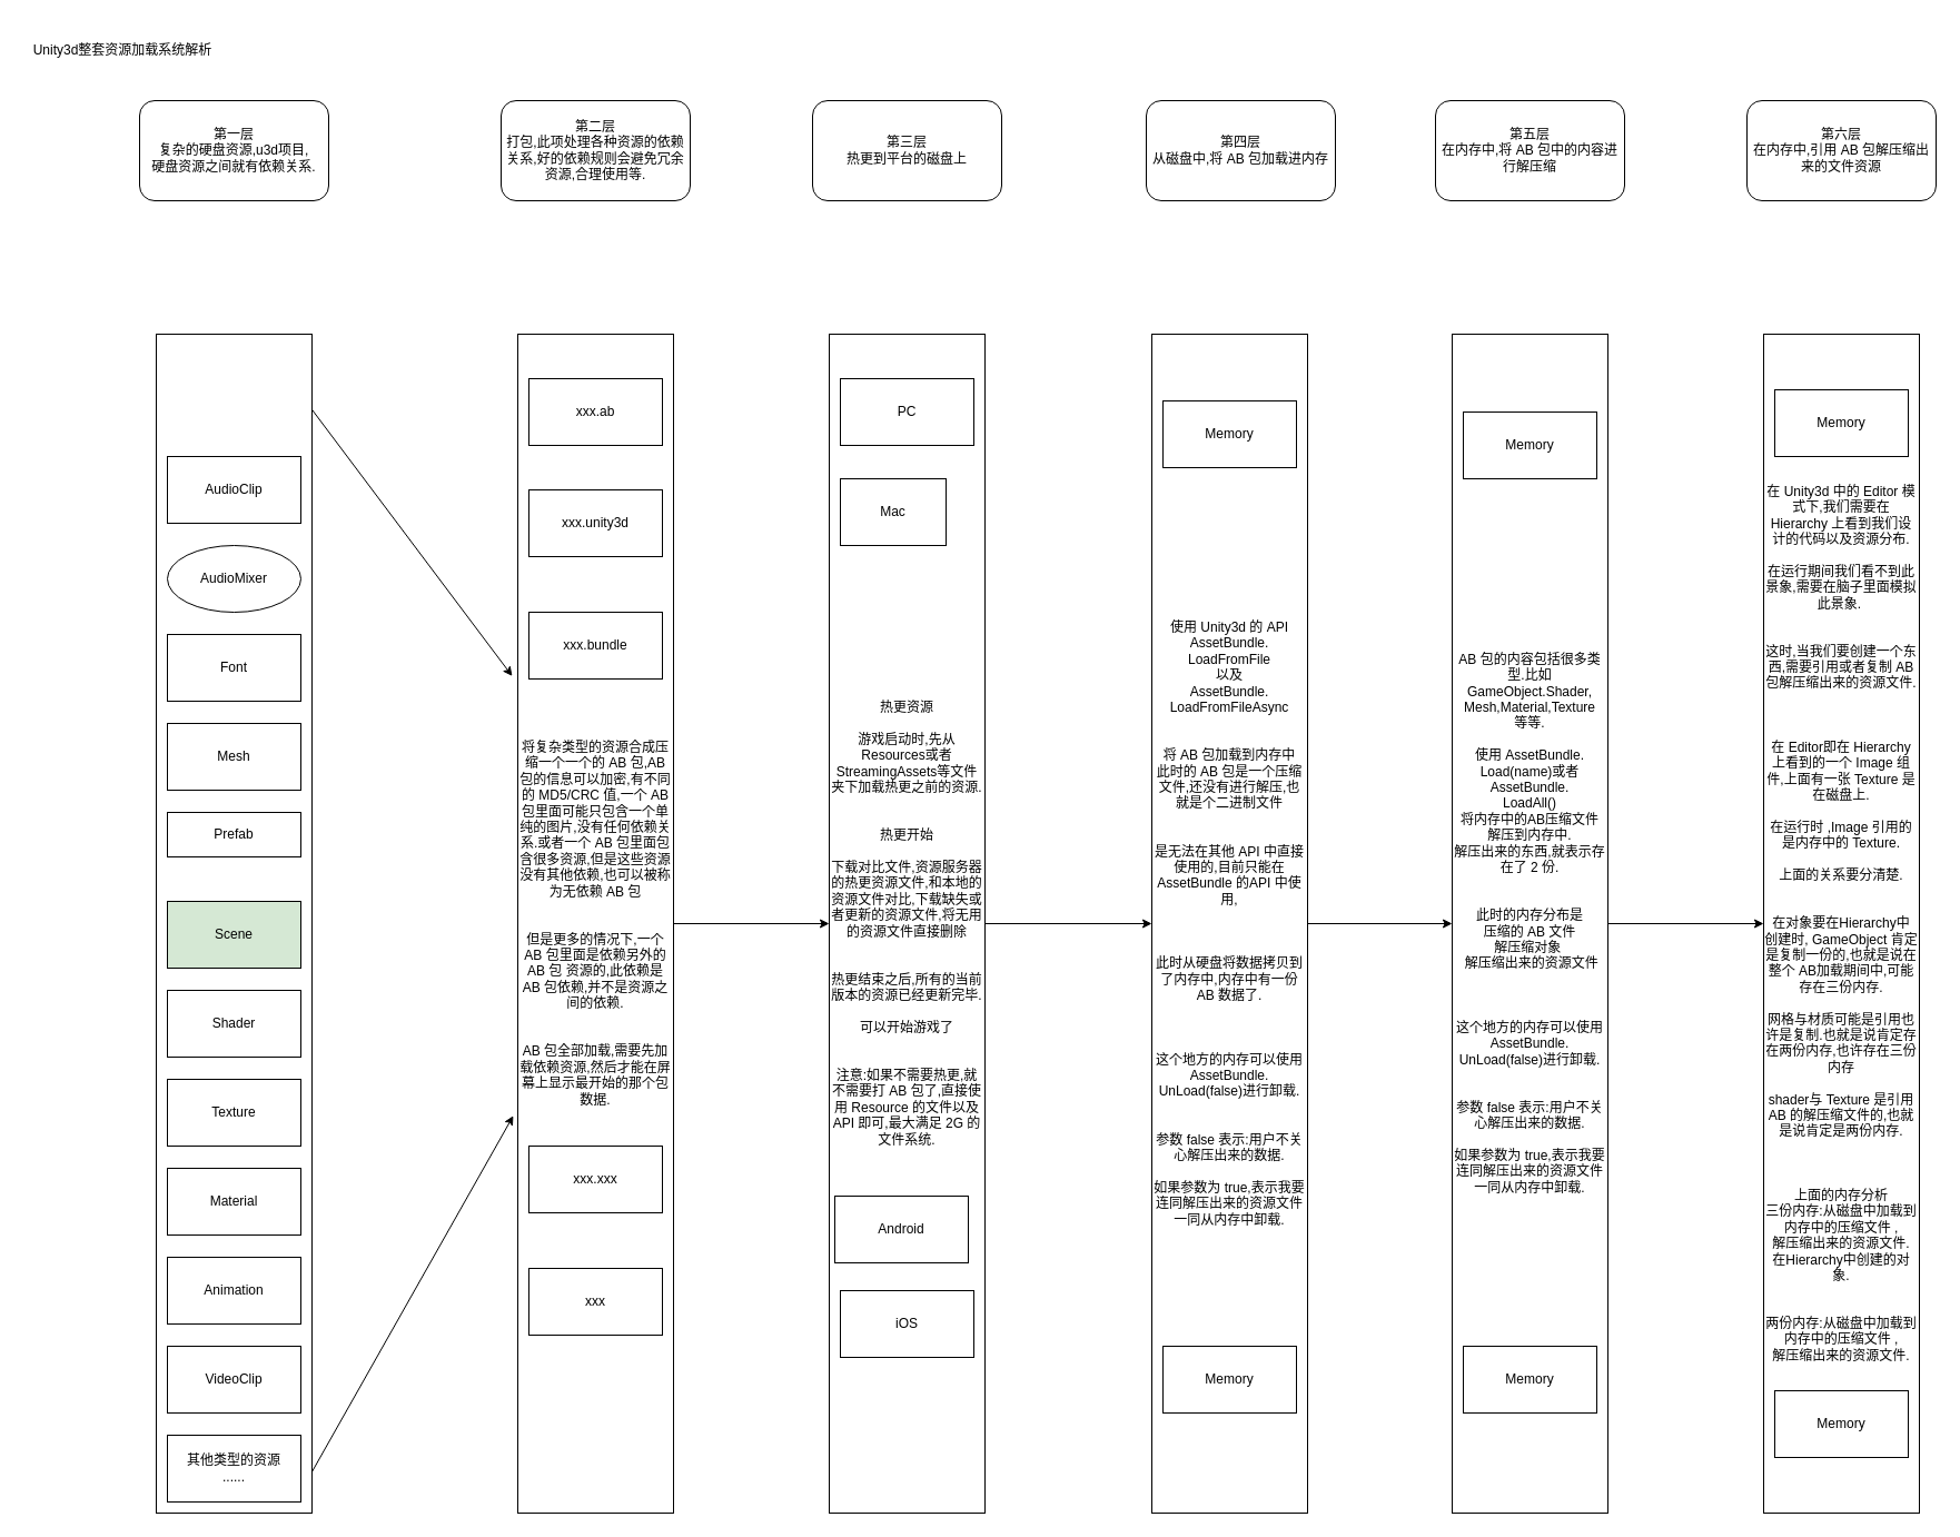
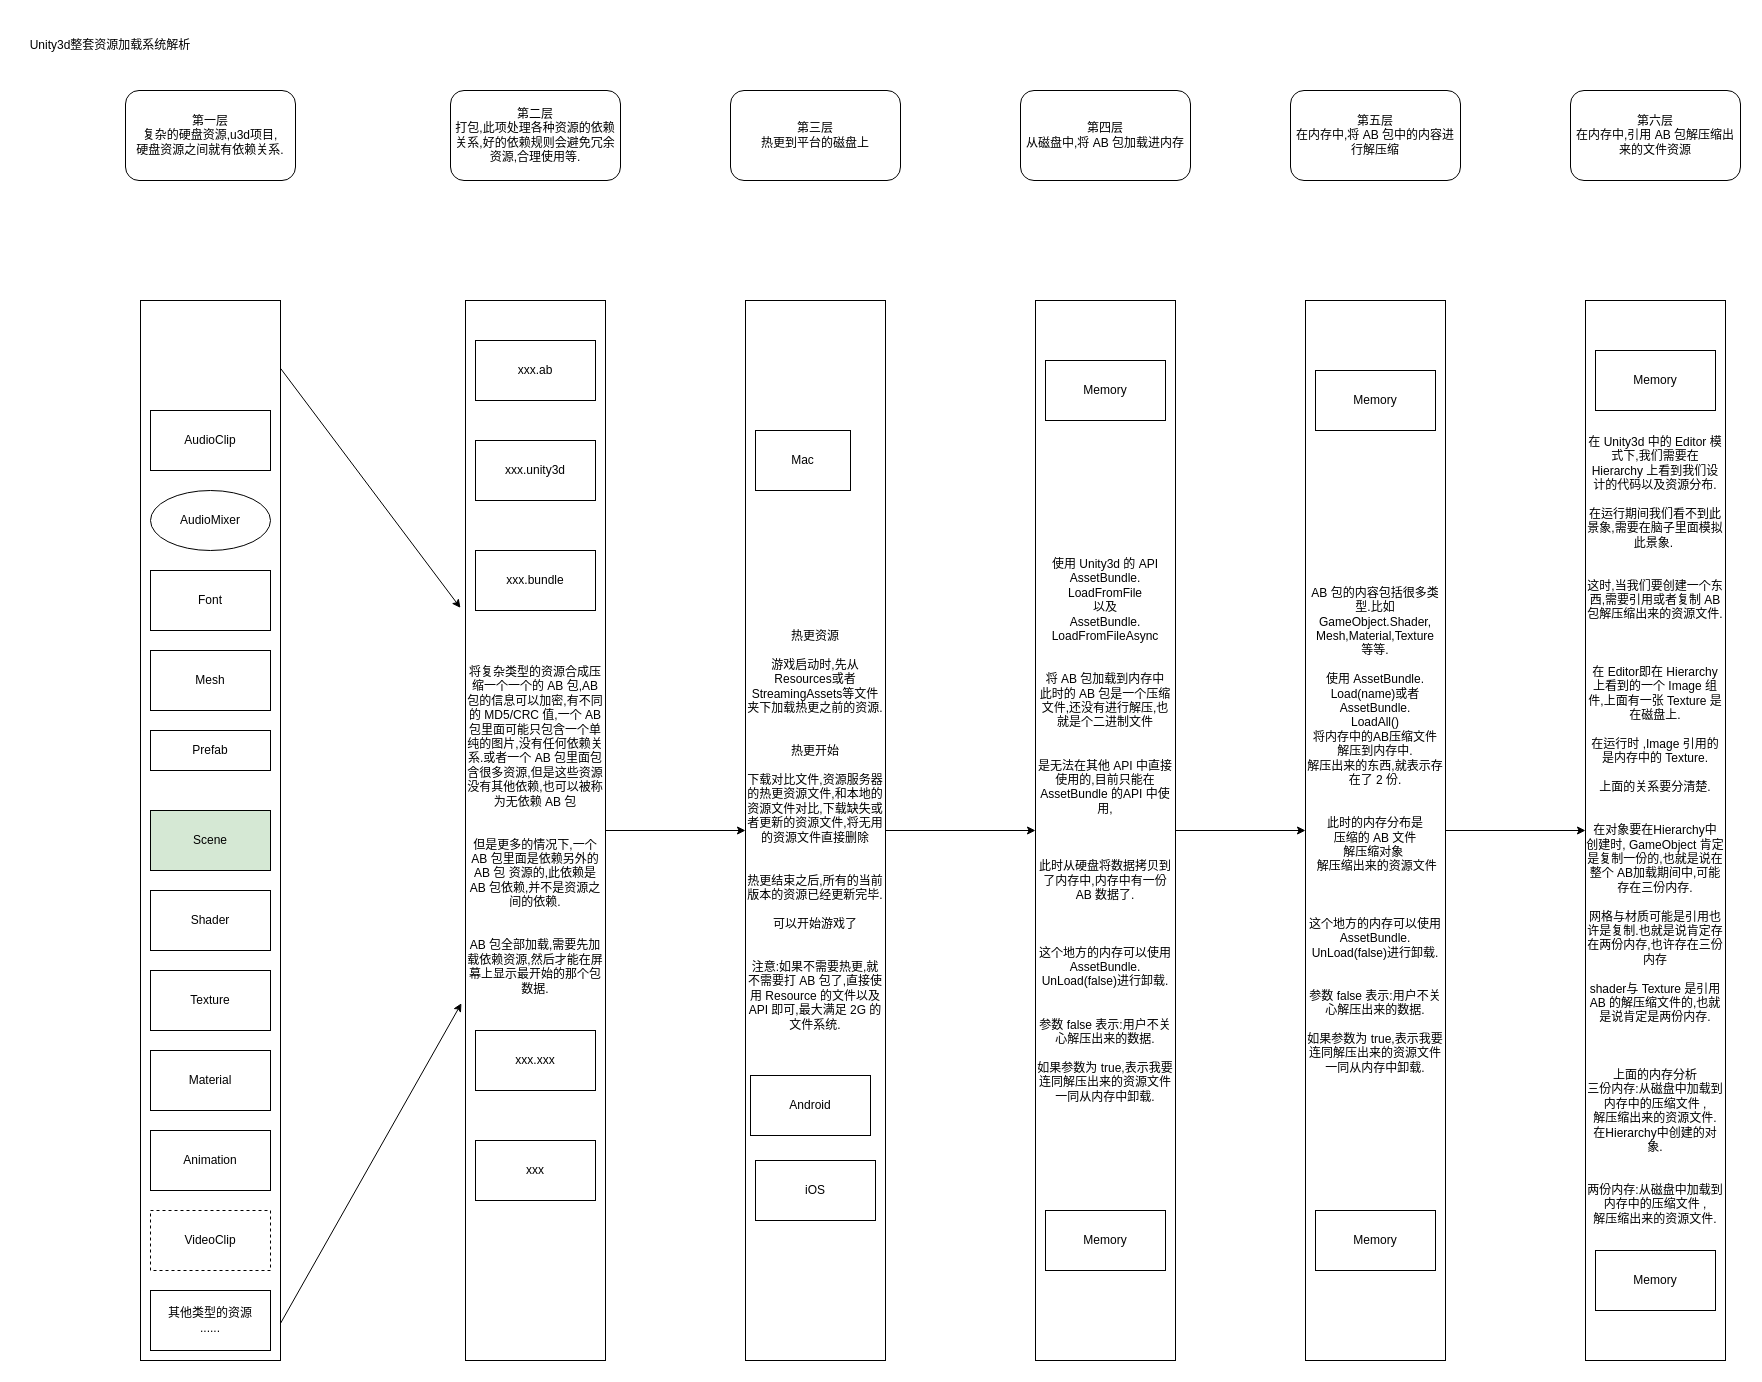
- <mxCell id="27" value="第四层&lt;br&gt;从磁盘中,将 AB 包加载进内存" style="rounded=1;whiteSpace=wrap;html=1;" parent="1" vertex="1"><mxGeometry x="1030" y="90" width="170" height="90" as="geometry" /></mxCell>
+ <mxCell id="27" value="第四层&lt;br&gt;从磁盘中,将 AB 包加载进内存" style="rounded=1;whiteSpace=wrap;html=1;" parent="1" vertex="1"><mxGeometry x="1020" y="90" width="170" height="90" as="geometry" /></mxCell>
- <mxCell id="38" value="PC" style="rounded=0;whiteSpace=wrap;html=1;" parent="1" vertex="1"><mxGeometry x="755" y="340" width="120" height="60" as="geometry" /></mxCell>
- <mxCell id="14" value="VideoClip" style="rounded=0;whiteSpace=wrap;html=1;" parent="1" vertex="1"><mxGeometry x="150" y="1210" width="120" height="60" as="geometry" /></mxCell>
+ <mxCell id="14" value="VideoClip" style="rounded=0;whiteSpace=wrap;html=1;dashed=1;" parent="1" vertex="1"><mxGeometry x="150" y="1210" width="120" height="60" as="geometry" /></mxCell>
